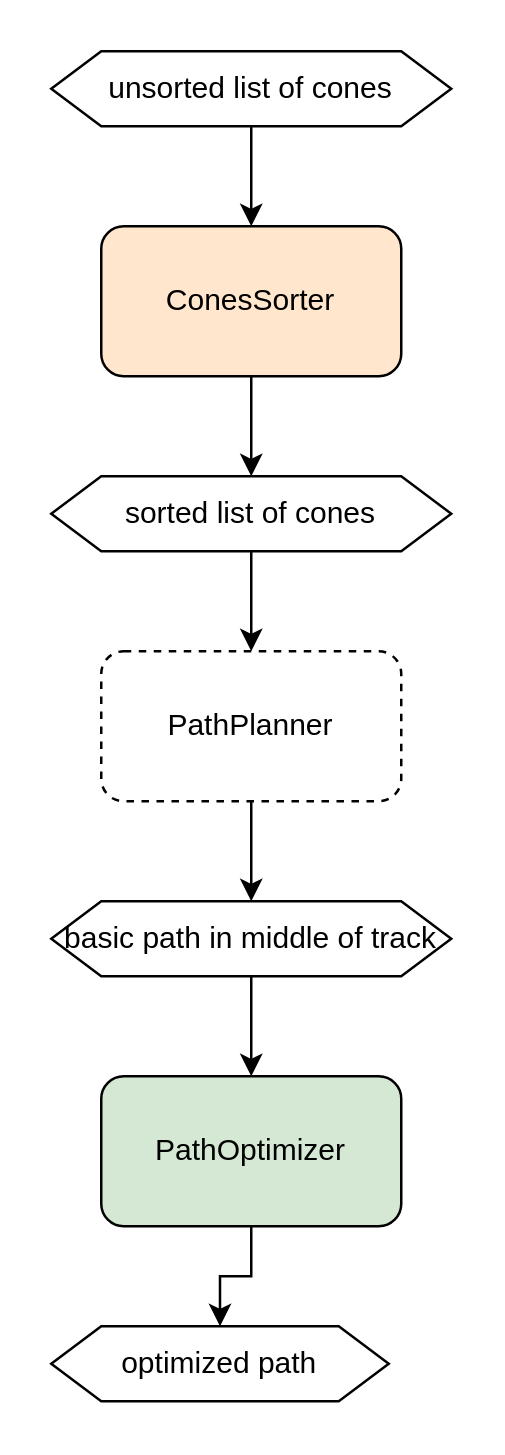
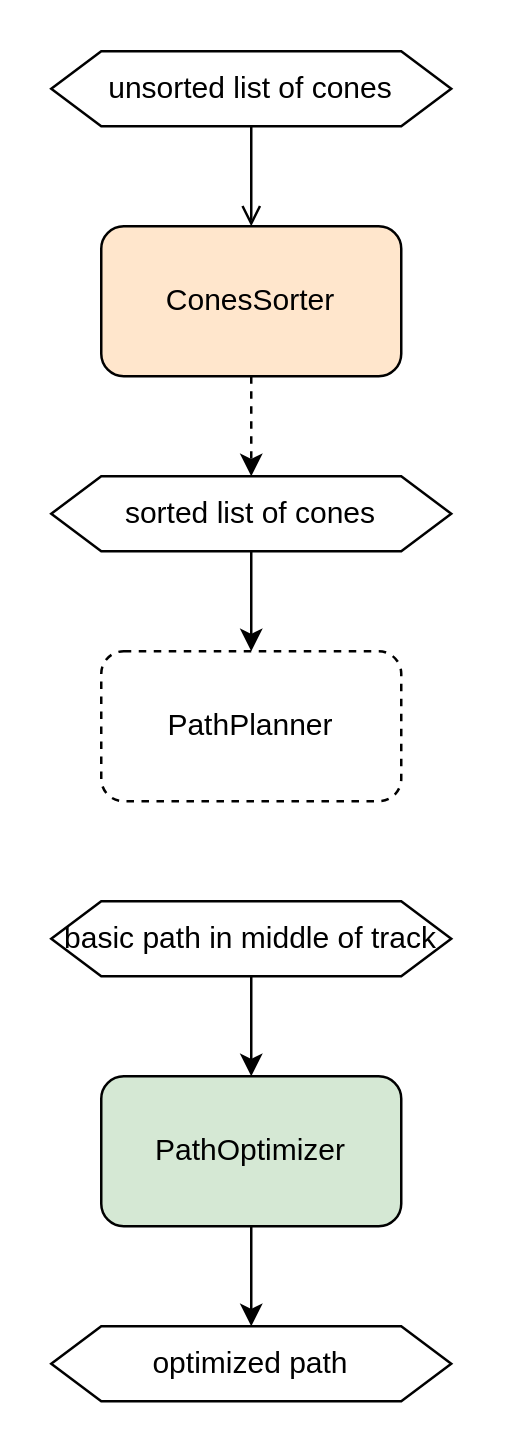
- <mxCell id="4" style="edgeStyle=orthogonalEdgeStyle;rounded=0;orthogonalLoop=1;jettySize=auto;html=1;exitX=0.5;exitY=1;exitDx=0;exitDy=0;entryX=0.5;entryY=0;entryDx=0;entryDy=0;" edge="1" parent="1" source="5" target="3"><mxGeometry relative="1" as="geometry" /></mxCell>
+ <mxCell id="4" style="edgeStyle=orthogonalEdgeStyle;rounded=0;orthogonalLoop=1;jettySize=auto;html=1;exitX=0.5;exitY=1;exitDx=0;exitDy=0;entryX=0.5;entryY=0;entryDx=0;entryDy=0;endArrow=open;" edge="1" parent="1" source="5" target="3"><mxGeometry relative="1" as="geometry" /></mxCell>
- <mxCell id="2" style="edgeStyle=orthogonalEdgeStyle;rounded=0;orthogonalLoop=1;jettySize=auto;html=1;exitX=0.5;exitY=1;exitDx=0;exitDy=0;entryX=0.5;entryY=0;entryDx=0;entryDy=0;" edge="1" parent="1" source="3" target="7"><mxGeometry relative="1" as="geometry" /></mxCell>
+ <mxCell id="2" style="edgeStyle=orthogonalEdgeStyle;rounded=0;orthogonalLoop=1;jettySize=auto;html=1;exitX=0.5;exitY=1;exitDx=0;exitDy=0;entryX=0.5;entryY=0;entryDx=0;entryDy=0;dashed=1;" edge="1" parent="1" source="3" target="7"><mxGeometry relative="1" as="geometry" /></mxCell>
- <mxCell id="8" style="edgeStyle=orthogonalEdgeStyle;rounded=0;orthogonalLoop=1;jettySize=auto;html=1;exitX=0.5;exitY=1;exitDx=0;exitDy=0;entryX=0.5;entryY=0;entryDx=0;entryDy=0;" edge="1" parent="1" source="9" target="11"><mxGeometry relative="1" as="geometry" /></mxCell>
- <mxCell id="14" value="optimized path" style="shape=hexagon;perimeter=hexagonPerimeter2;whiteSpace=wrap;html=1;fixedSize=1;" vertex="1" parent="1"><mxGeometry x="20" y="530" width="135" height="30" as="geometry" /></mxCell>
+ <mxCell id="14" value="optimized path" style="shape=hexagon;perimeter=hexagonPerimeter2;whiteSpace=wrap;html=1;fixedSize=1;" vertex="1" parent="1"><mxGeometry x="20" y="530" width="160" height="30" as="geometry" /></mxCell>
